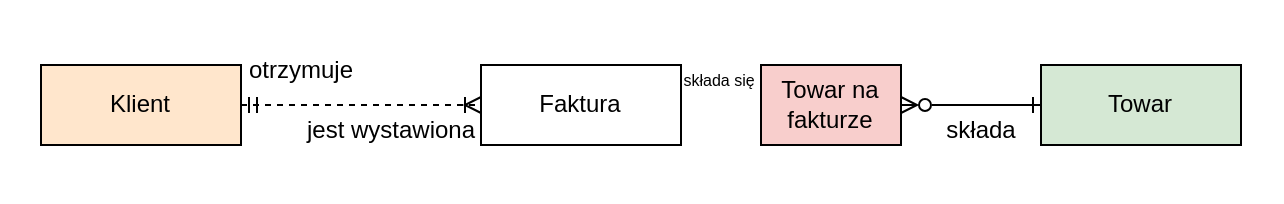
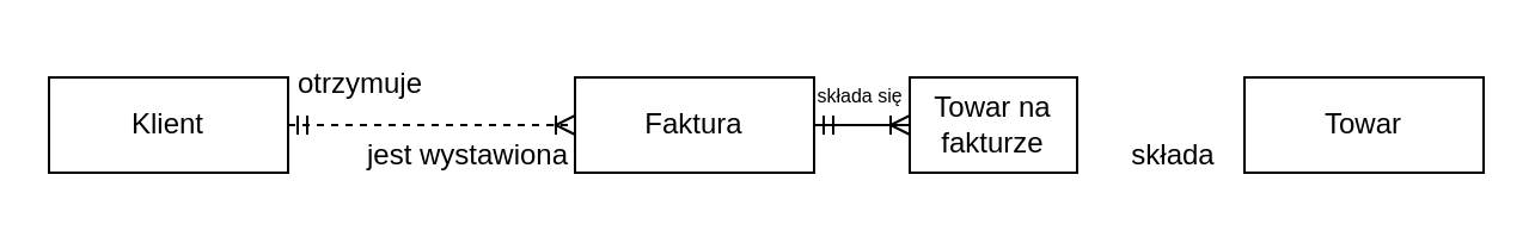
- <mxCell id="2" value="Klient" style="whiteSpace=wrap;html=1;align=center;fillColor=#ffe6cc;" vertex="1" parent="1"><mxGeometry x="20" y="32" width="100" height="40" as="geometry" /></mxCell>
+ <mxCell id="2" value="Klient" style="whiteSpace=wrap;html=1;align=center;" vertex="1" parent="1"><mxGeometry x="20" y="32" width="100" height="40" as="geometry" /></mxCell>
+ <mxCell id="9" value="" style="edgeStyle=entityRelationEdgeStyle;fontSize=12;html=1;endArrow=ERoneToMany;startArrow=ERmandOne;rounded=0;exitX=1;exitY=0.5;exitDx=0;exitDy=0;entryX=0;entryY=0.5;entryDx=0;entryDy=0;" edge="1" parent="1" source="3" target="8"><mxGeometry width="100" height="100" relative="1" as="geometry"><mxPoint x="380" y="112" as="sourcePoint" /><mxPoint x="480" y="12" as="targetPoint" /></mxGeometry></mxCell>
- <mxCell id="8" value="Towar na fakturze" style="whiteSpace=wrap;html=1;align=center;fillColor=#f8cecc;" vertex="1" parent="1"><mxGeometry x="380" y="32" width="70" height="40" as="geometry" /></mxCell>
+ <mxCell id="8" value="Towar na fakturze" style="whiteSpace=wrap;html=1;align=center;" vertex="1" parent="1"><mxGeometry x="380" y="32" width="70" height="40" as="geometry" /></mxCell>
- <mxCell id="11" value="" style="edgeStyle=entityRelationEdgeStyle;fontSize=12;html=1;endArrow=ERzeroToMany;startArrow=ERone;rounded=0;exitX=0;exitY=0.5;exitDx=0;exitDy=0;entryX=1;entryY=0.5;entryDx=0;entryDy=0;startFill=0;endFill=0;" edge="1" parent="1" source="7" target="8"><mxGeometry width="100" height="100" relative="1" as="geometry"><mxPoint x="460" y="50" as="sourcePoint" /><mxPoint x="560" y="-50" as="targetPoint" /><Array as="points"><mxPoint x="490" y="52" /></Array></mxGeometry></mxCell>
- <mxCell id="7" value="Towar" style="whiteSpace=wrap;html=1;align=center;fillColor=#d5e8d4;" vertex="1" parent="1"><mxGeometry x="520" y="32" width="100" height="40" as="geometry" /></mxCell>
+ <mxCell id="7" value="Towar" style="whiteSpace=wrap;html=1;align=center;" vertex="1" parent="1"><mxGeometry x="520" y="32" width="100" height="40" as="geometry" /></mxCell>
